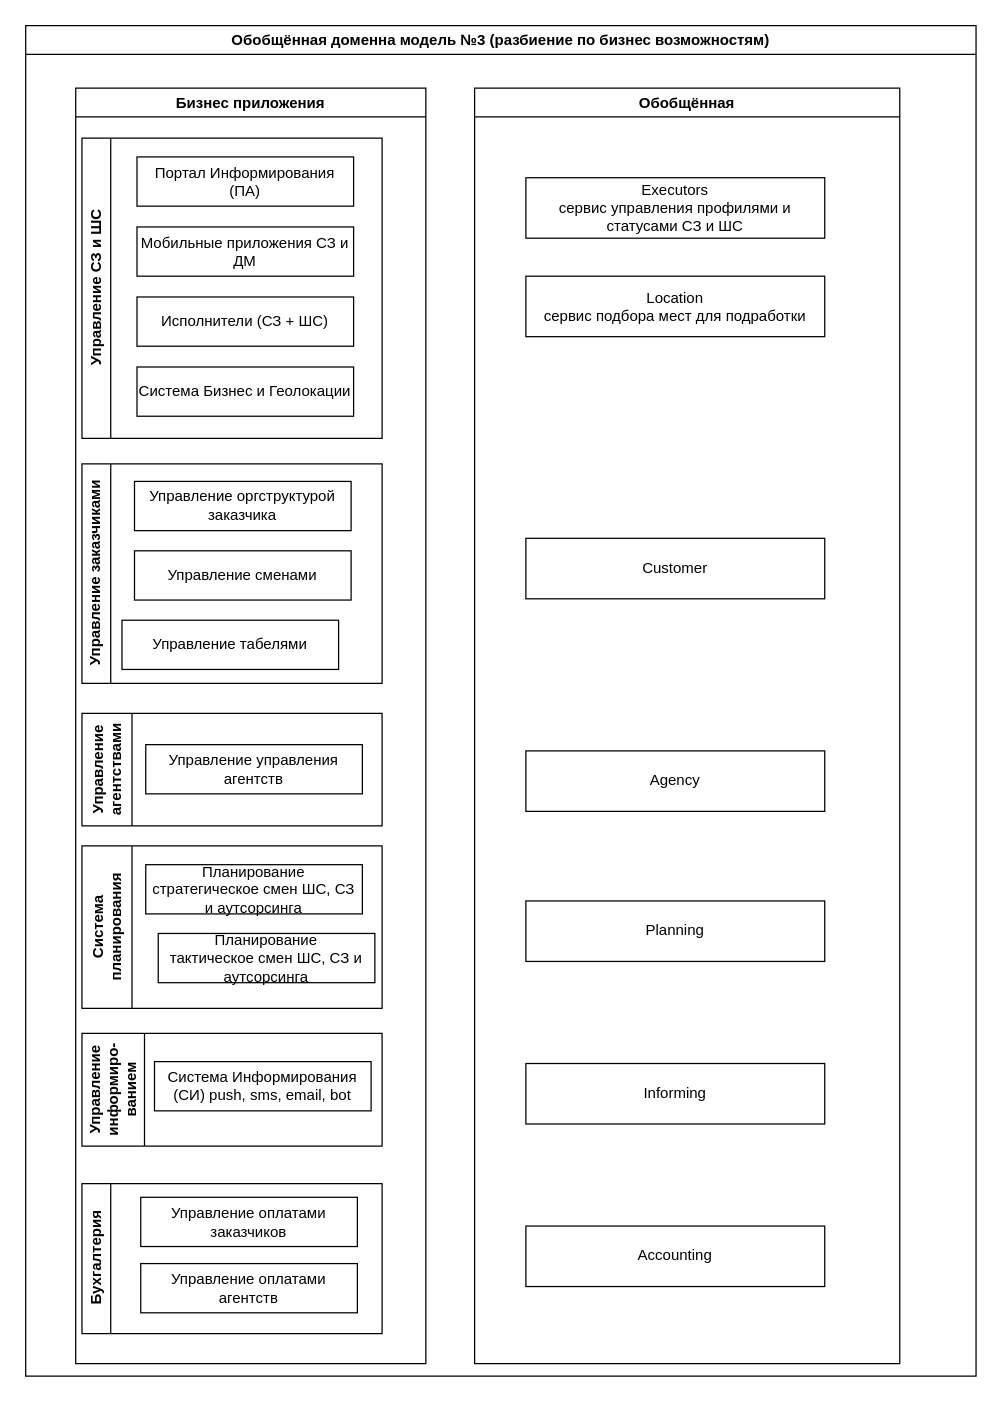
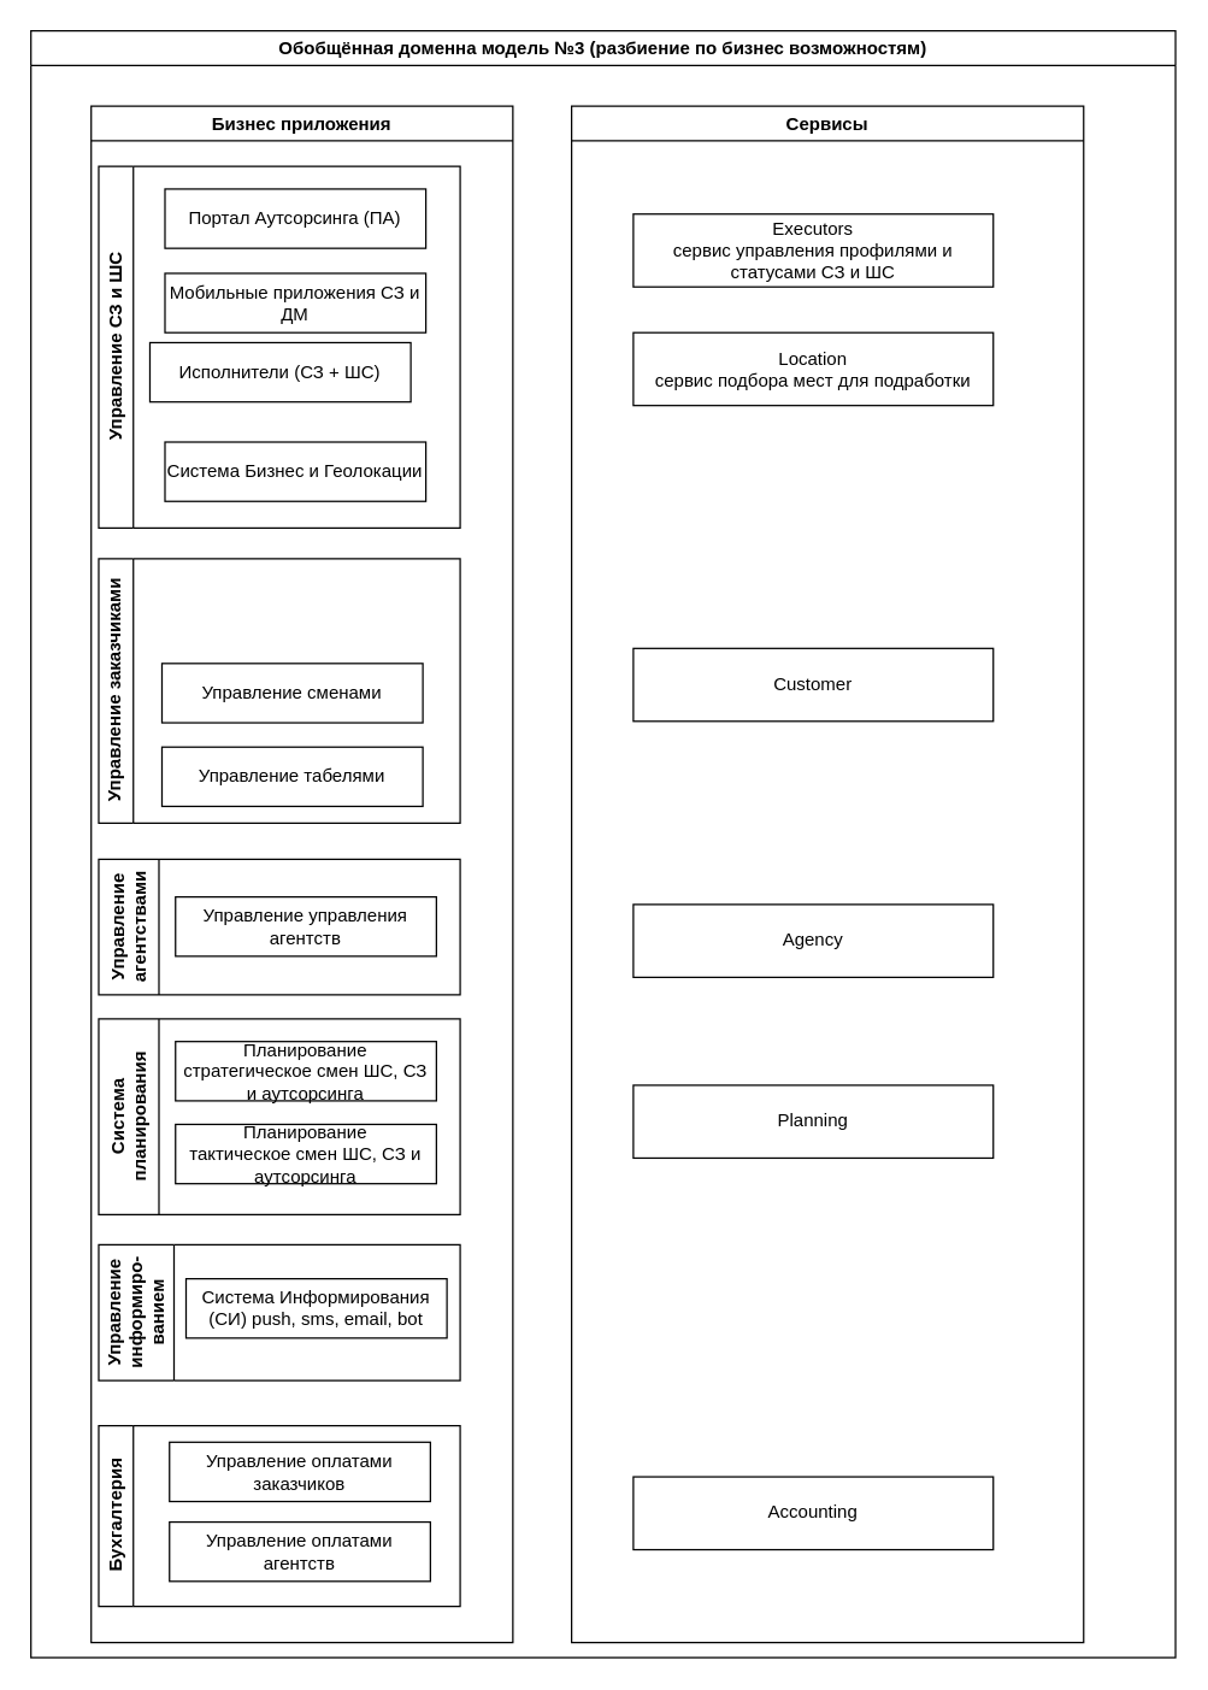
- <mxCell id="23" value="Обобщённая" style="swimlane;whiteSpace=wrap;html=1;" parent="1" vertex="1"><mxGeometry x="379" y="70" width="340" height="1020" as="geometry" /></mxCell>
+ <mxCell id="23" value="Сервисы" style="swimlane;whiteSpace=wrap;html=1;" parent="1" vertex="1"><mxGeometry x="379" y="70" width="340" height="1020" as="geometry" /></mxCell>
- <mxCell id="6" value="Портал Информирования (ПА)" style="rounded=0;whiteSpace=wrap;html=1;" parent="4" vertex="1"><mxGeometry x="44" y="15" width="173.228" height="39.37" as="geometry" /></mxCell>
+ <mxCell id="6" value="Портал Аутсорсинга (ПА)" style="rounded=0;whiteSpace=wrap;html=1;" parent="4" vertex="1"><mxGeometry x="44" y="15" width="173.228" height="39.37" as="geometry" /></mxCell>
- <mxCell id="7" value="Исполнители (СЗ + ШС)" style="rounded=0;whiteSpace=wrap;html=1;" parent="4" vertex="1"><mxGeometry x="44" y="127" width="173.228" height="39.37" as="geometry" /></mxCell>
+ <mxCell id="7" value="Исполнители (СЗ + ШС)" style="rounded=0;whiteSpace=wrap;html=1;" parent="4" vertex="1"><mxGeometry x="34" y="117" width="173.228" height="39.37" as="geometry" /></mxCell>
- <mxCell id="11" value="Управление оргструктурой заказчика" style="rounded=0;whiteSpace=wrap;html=1;" parent="9" vertex="1"><mxGeometry x="42" y="14" width="173.228" height="39.37" as="geometry" /></mxCell>
- <mxCell id="12" value="Управление табелями" style="rounded=0;whiteSpace=wrap;html=1;" parent="9" vertex="1"><mxGeometry x="32" y="125" width="173.228" height="39.37" as="geometry" /></mxCell>
+ <mxCell id="12" value="Управление табелями" style="rounded=0;whiteSpace=wrap;html=1;" parent="9" vertex="1"><mxGeometry x="42" y="125" width="173.228" height="39.37" as="geometry" /></mxCell>
- <mxCell id="16" value="Планирование&lt;br&gt;тактическое смен ШС, СЗ и аутсорсинга" style="rounded=0;whiteSpace=wrap;html=1;" parent="15" vertex="1"><mxGeometry x="61" y="70" width="173.228" height="39.37" as="geometry" /></mxCell>
+ <mxCell id="16" value="Планирование&lt;br&gt;тактическое смен ШС, СЗ и аутсорсинга" style="rounded=0;whiteSpace=wrap;html=1;" parent="15" vertex="1"><mxGeometry x="51" y="70" width="173.228" height="39.37" as="geometry" /></mxCell>
- <mxCell id="29" value="Informing" style="rounded=0;whiteSpace=wrap;html=1;" parent="23" vertex="1"><mxGeometry x="41" y="780" width="239" height="48.37" as="geometry" /></mxCell>
